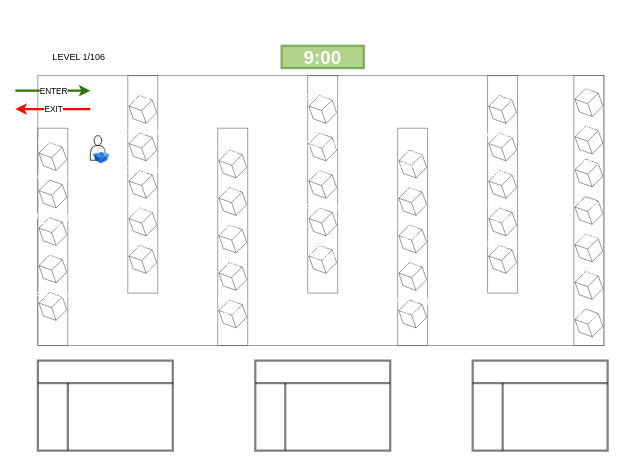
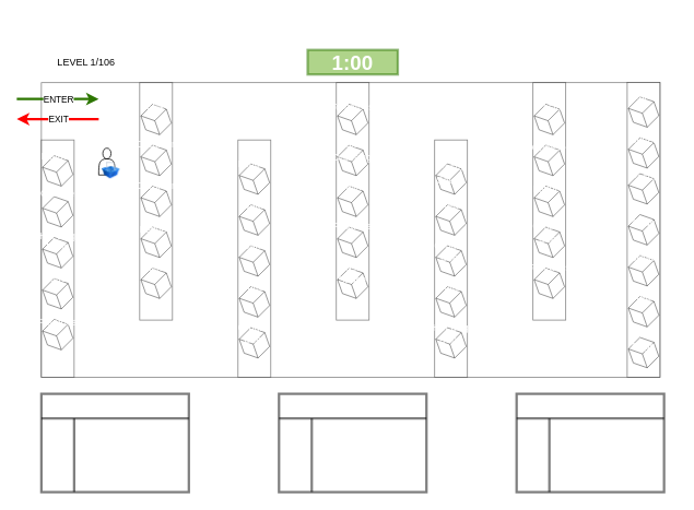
- <mxCell id="119" value="&lt;font style=&quot;font-size: 25px;&quot;&gt;9:00&lt;/font&gt;" style="text;html=1;strokeColor=none;fillColor=none;align=center;verticalAlign=middle;whiteSpace=wrap;rounded=0;strokeWidth=5;fontSize=15;fontColor=#FFFFFF;opacity=50;fontStyle=1" parent="1" vertex="1"><mxGeometry x="400" y="60" width="60" height="30" as="geometry" /></mxCell>
+ <mxCell id="119" value="&lt;font style=&quot;font-size: 25px;&quot;&gt;1:00&lt;/font&gt;" style="text;html=1;strokeColor=none;fillColor=none;align=center;verticalAlign=middle;whiteSpace=wrap;rounded=0;strokeWidth=5;fontSize=15;fontColor=#FFFFFF;opacity=50;fontStyle=1" parent="1" vertex="1"><mxGeometry x="400" y="60" width="60" height="30" as="geometry" /></mxCell>
